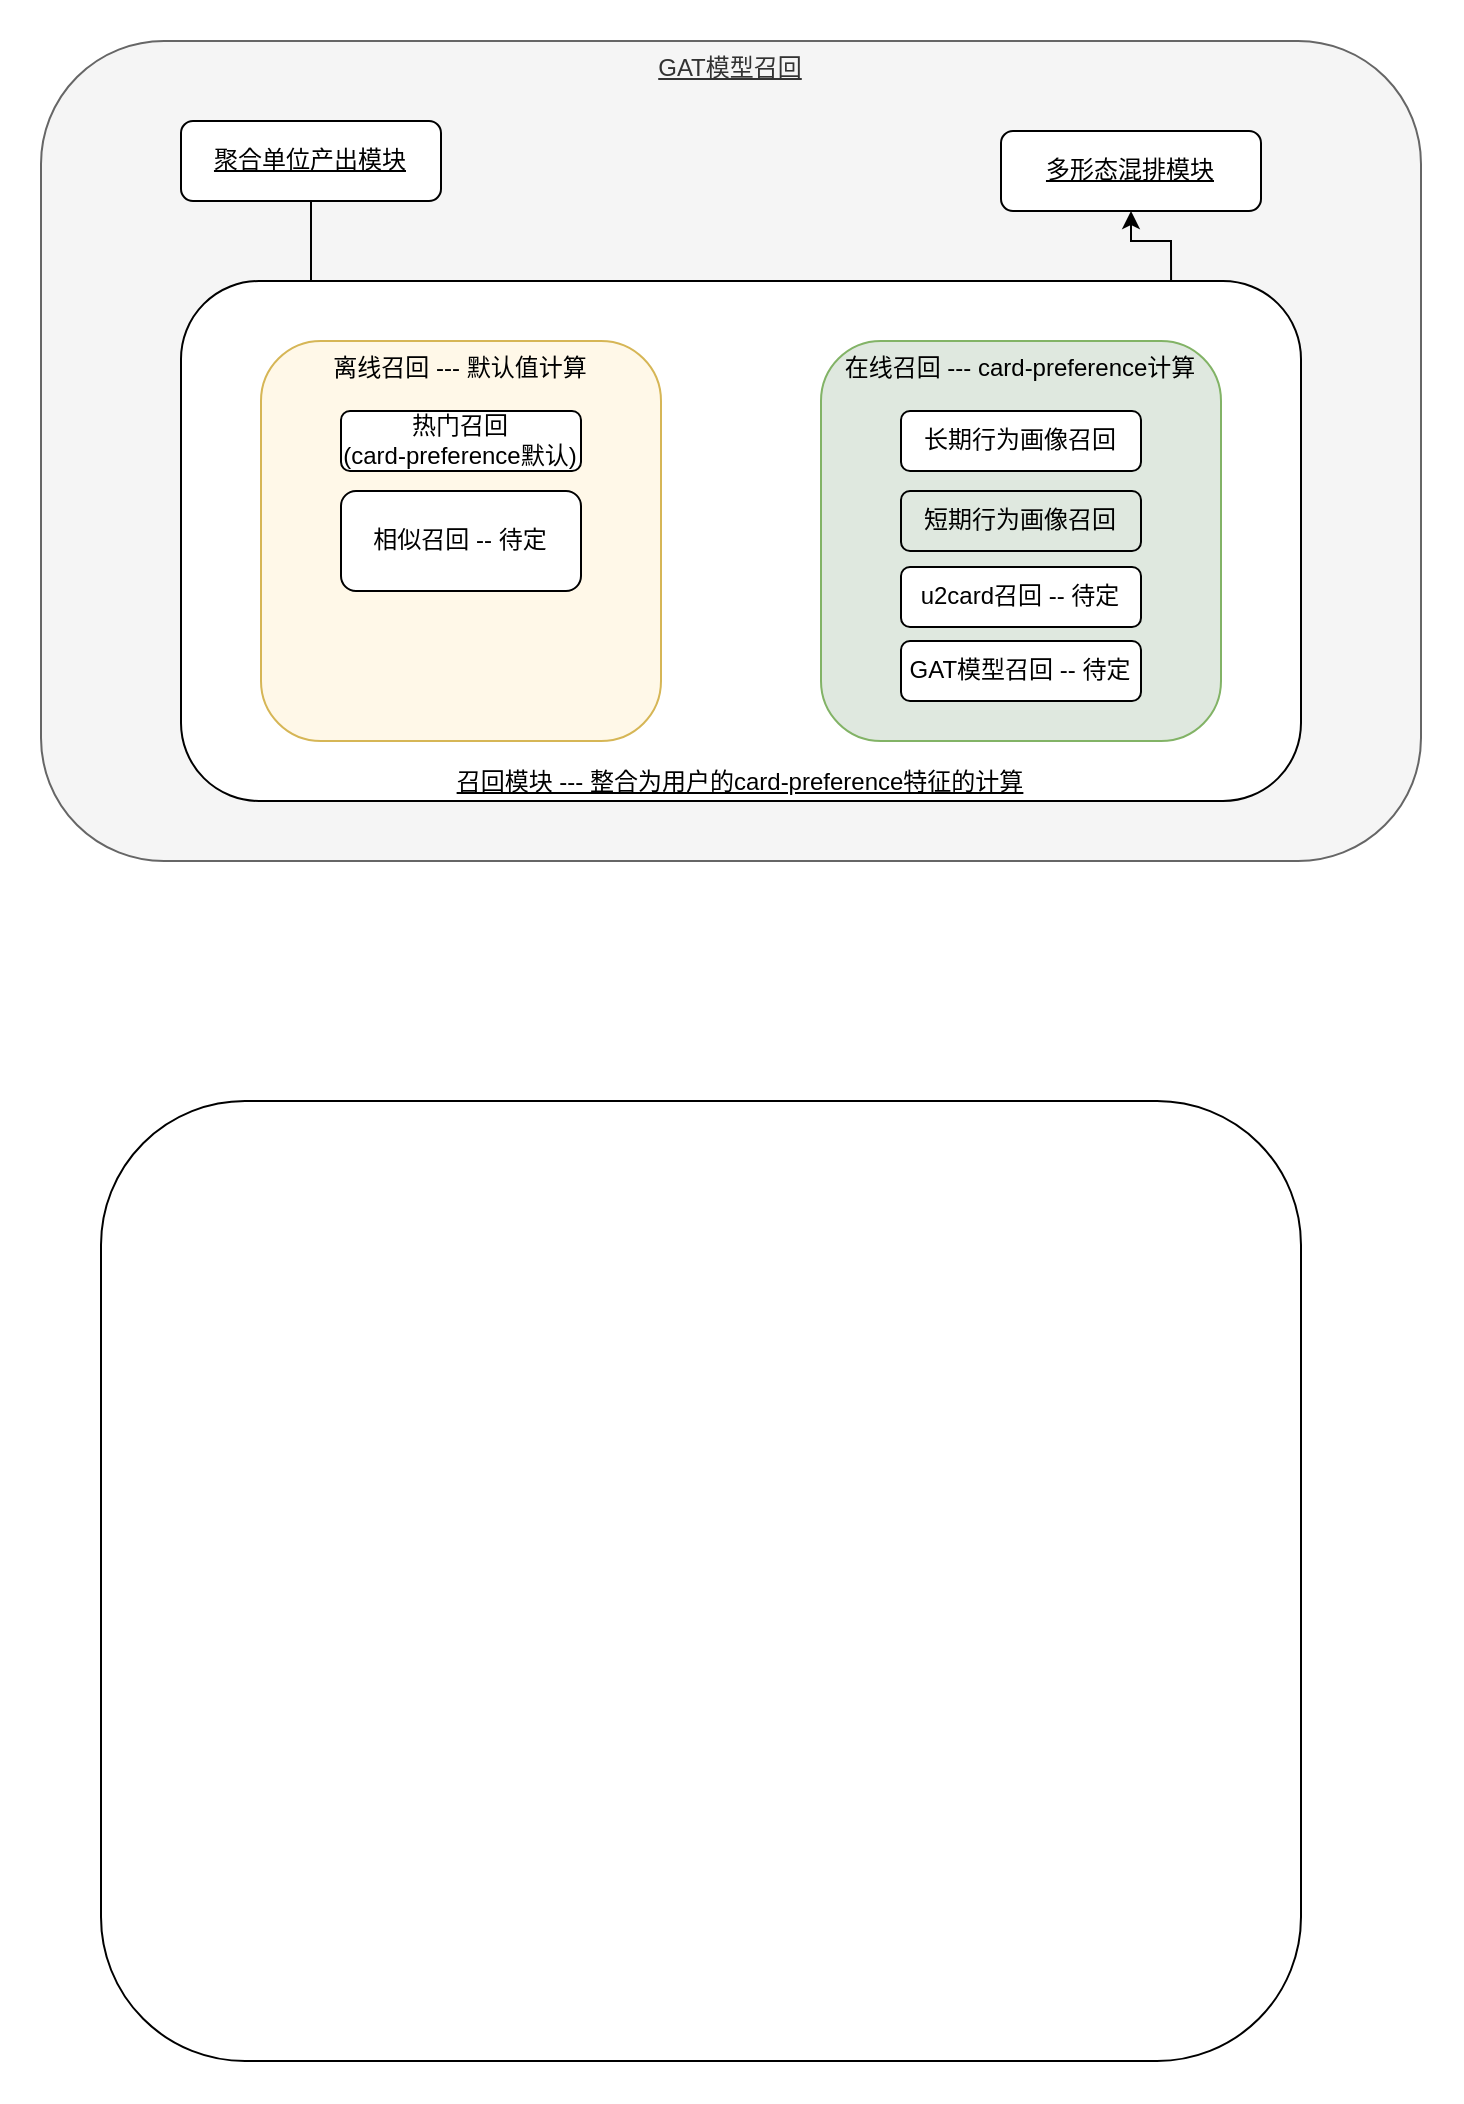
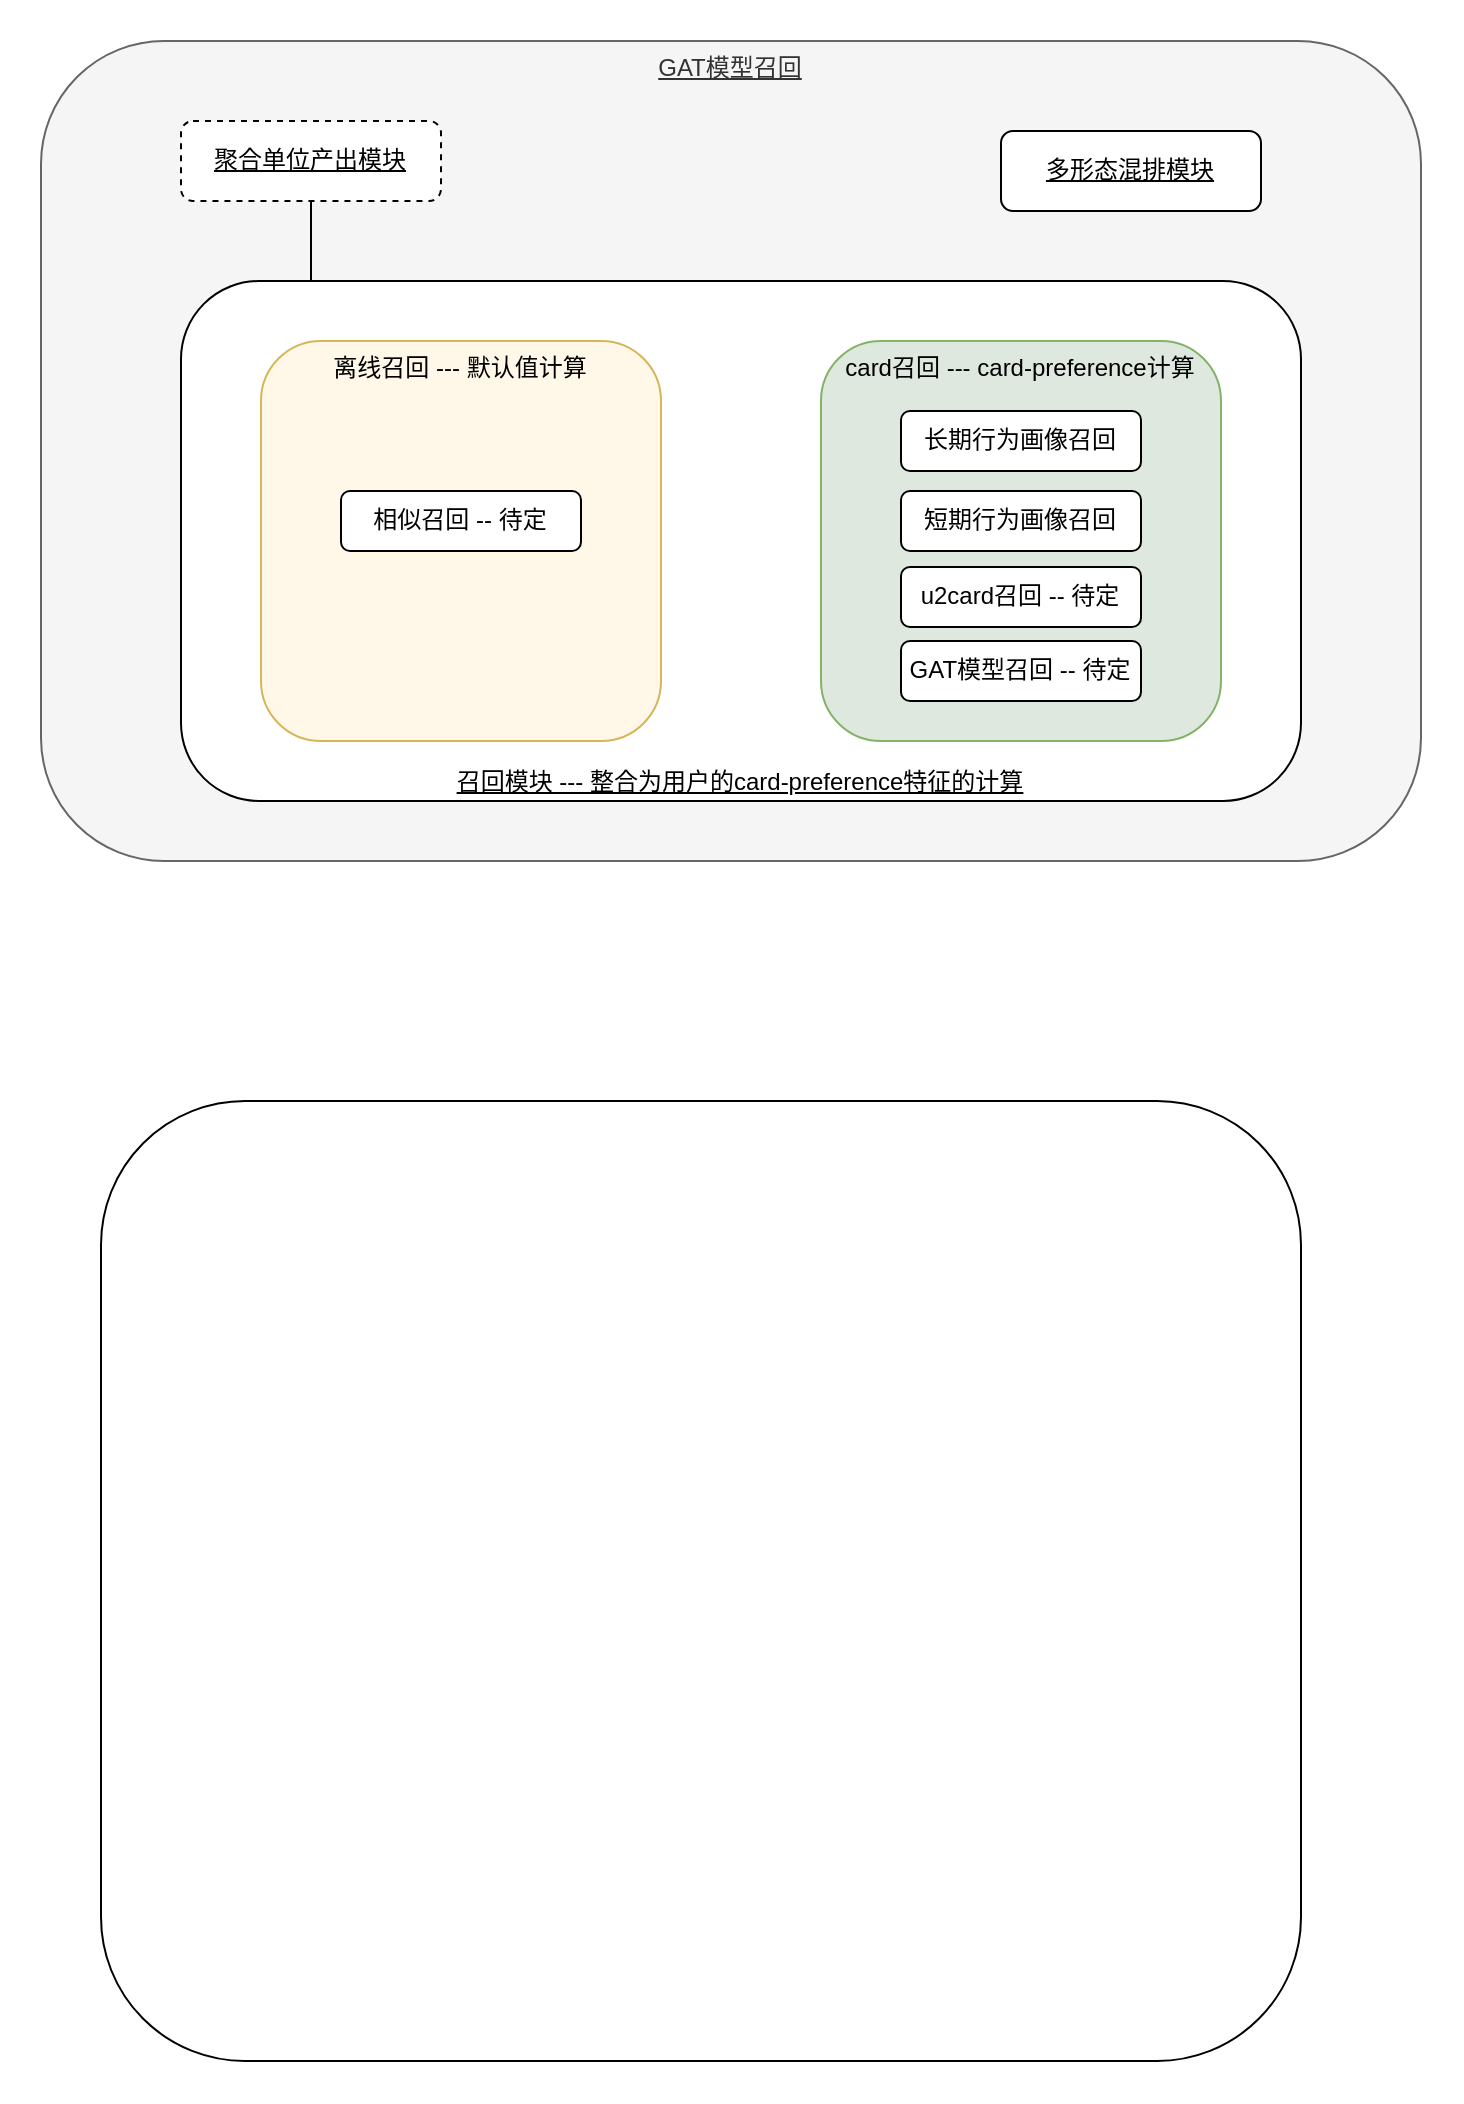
- <mxCell id="4" value="聚合单位产出模块" style="rounded=1;whiteSpace=wrap;html=1;verticalAlign=middle;fontStyle=4" parent="1" vertex="1"><mxGeometry x="90" y="60" width="130" height="40" as="geometry" /></mxCell>
+ <mxCell id="4" value="聚合单位产出模块" style="rounded=1;whiteSpace=wrap;html=1;verticalAlign=middle;fontStyle=4;dashed=1;" parent="1" vertex="1"><mxGeometry x="90" y="60" width="130" height="40" as="geometry" /></mxCell>
- <mxCell id="6" style="edgeStyle=orthogonalEdgeStyle;rounded=0;orthogonalLoop=1;jettySize=auto;html=1;entryX=0.5;entryY=1;entryDx=0;entryDy=0;exitX=0.884;exitY=0.003;exitDx=0;exitDy=0;exitPerimeter=0;" parent="1" source="7" target="5" edge="1"><mxGeometry relative="1" as="geometry" /></mxCell>
- <mxCell id="9" value="在线召回 --- card-preference计算" style="rounded=1;whiteSpace=wrap;html=1;verticalAlign=top;strokeColor=#82b366;fillColor=#DFE8DF;" parent="1" vertex="1"><mxGeometry x="410" y="170" width="200" height="200" as="geometry" /></mxCell>
+ <mxCell id="9" value="card召回 --- card-preference计算" style="rounded=1;whiteSpace=wrap;html=1;verticalAlign=top;strokeColor=#82b366;fillColor=#DFE8DF;" parent="1" vertex="1"><mxGeometry x="410" y="170" width="200" height="200" as="geometry" /></mxCell>
- <mxCell id="10" value="热门召回&lt;br&gt;(card-preference默认)" style="rounded=1;whiteSpace=wrap;html=1;" parent="1" vertex="1"><mxGeometry x="170" y="205" width="120" height="30" as="geometry" /></mxCell>
- <mxCell id="13" value="短期行为画像召回" style="rounded=1;whiteSpace=wrap;html=1;fillColor=#dfe8df;" parent="1" vertex="1"><mxGeometry x="450" y="245" width="120" height="30" as="geometry" /></mxCell>
+ <mxCell id="13" value="短期行为画像召回" style="rounded=1;whiteSpace=wrap;html=1;" parent="1" vertex="1"><mxGeometry x="450" y="245" width="120" height="30" as="geometry" /></mxCell>
- <mxCell id="11" value="相似召回 -- 待定" style="rounded=1;whiteSpace=wrap;html=1;" parent="1" vertex="1"><mxGeometry x="170" y="245" width="120" height="50" as="geometry" /></mxCell>
+ <mxCell id="11" value="相似召回 -- 待定" style="rounded=1;whiteSpace=wrap;html=1;" parent="1" vertex="1"><mxGeometry x="170" y="245" width="120" height="30" as="geometry" /></mxCell>
